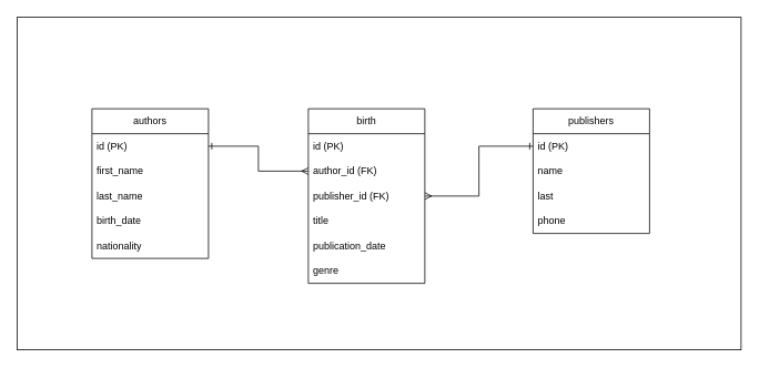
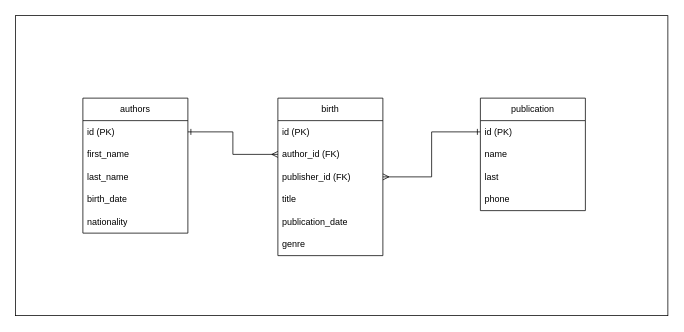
- <mxCell id="16" value="publishers" style="swimlane;fontStyle=0;childLayout=stackLayout;horizontal=1;startSize=30;horizontalStack=0;resizeParent=1;resizeParentMax=0;resizeLast=0;collapsible=1;marginBottom=0;whiteSpace=wrap;html=1;" vertex="1" parent="1"><mxGeometry x="640" y="130" width="140" height="150" as="geometry" /></mxCell>
+ <mxCell id="16" value="publication" style="swimlane;fontStyle=0;childLayout=stackLayout;horizontal=1;startSize=30;horizontalStack=0;resizeParent=1;resizeParentMax=0;resizeLast=0;collapsible=1;marginBottom=0;whiteSpace=wrap;html=1;" vertex="1" parent="1"><mxGeometry x="640" y="130" width="140" height="150" as="geometry" /></mxCell>
